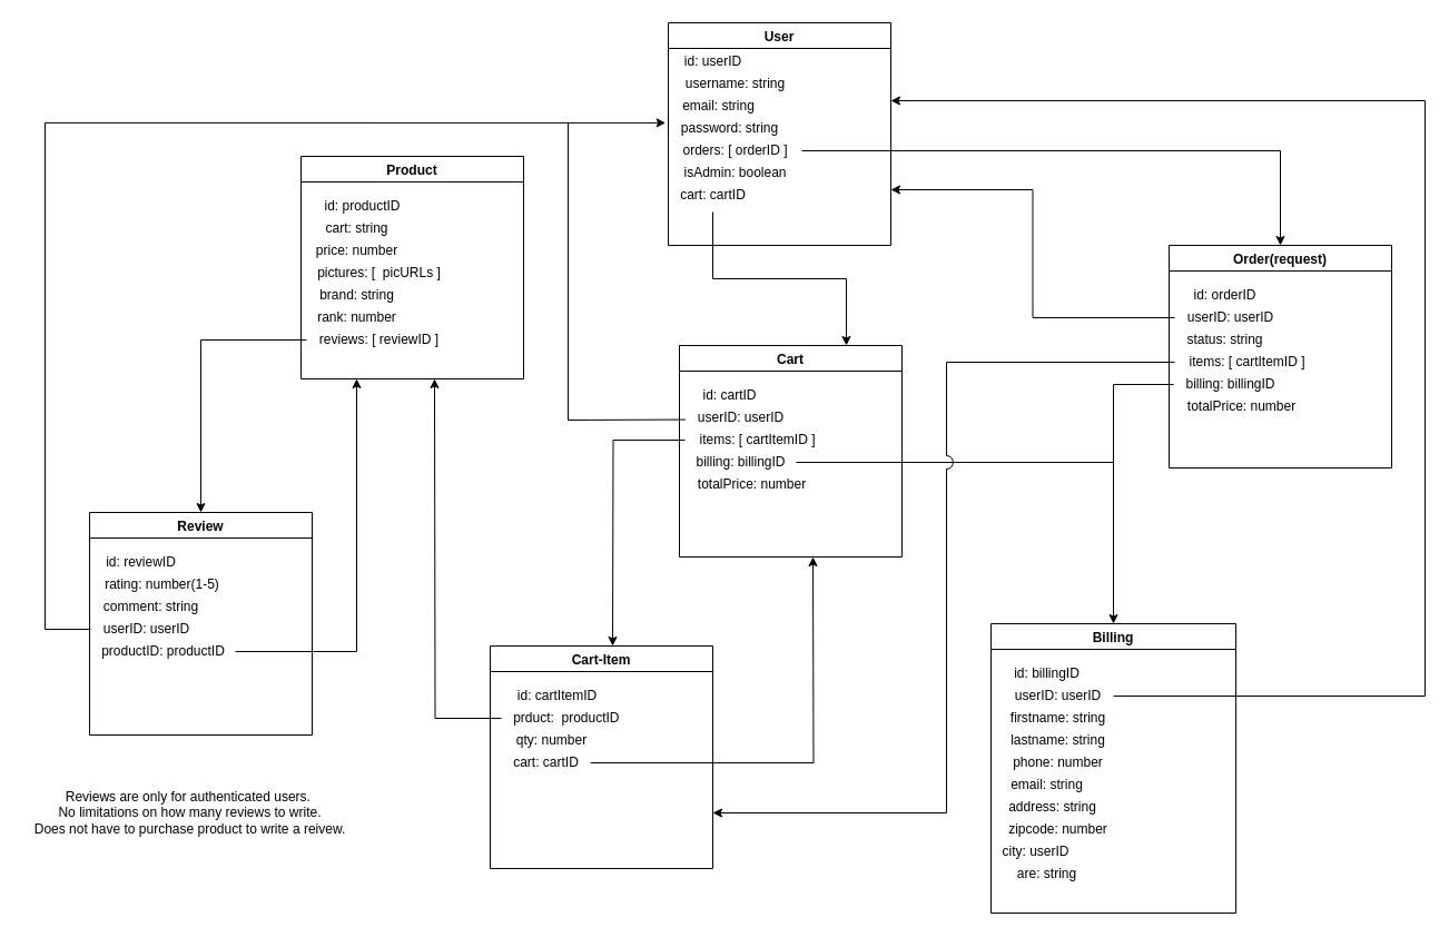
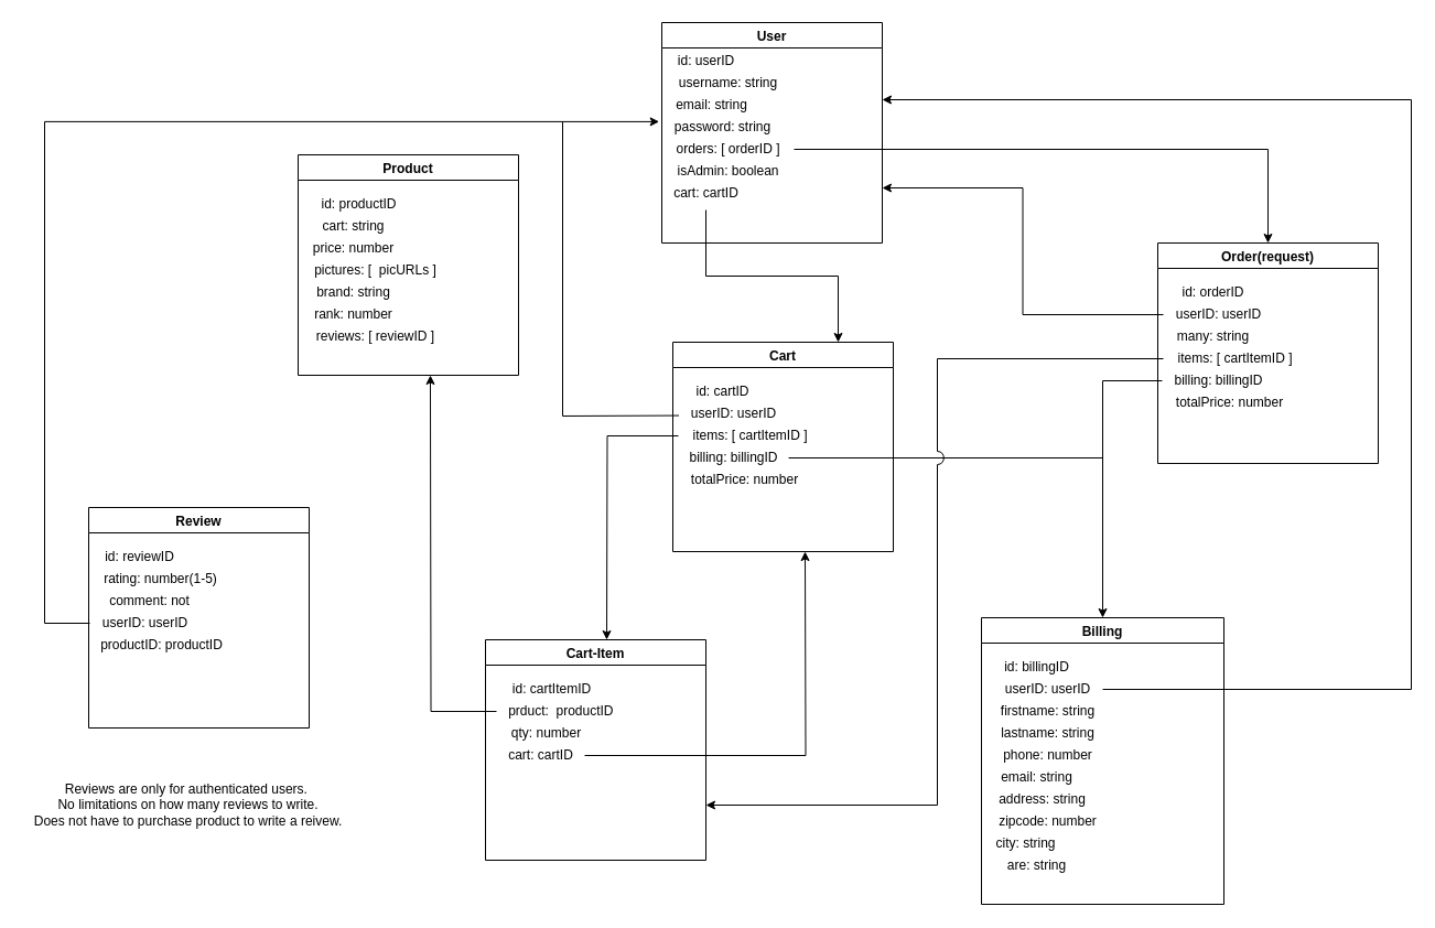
- <mxCell id="29" value="status: string" style="text;html=1;align=center;verticalAlign=middle;resizable=0;points=[];autosize=1;strokeColor=none;fillColor=none;" parent="23" vertex="1"><mxGeometry x="5" y="70" width="90" height="30" as="geometry" /></mxCell>
+ <mxCell id="29" value="many: string" style="text;html=1;align=center;verticalAlign=middle;resizable=0;points=[];autosize=1;strokeColor=none;fillColor=none;" parent="23" vertex="1"><mxGeometry x="5" y="70" width="90" height="30" as="geometry" /></mxCell>
- <mxCell id="63" style="edgeStyle=orthogonalEdgeStyle;rounded=0;orthogonalLoop=1;jettySize=auto;html=1;entryX=0.5;entryY=0;entryDx=0;entryDy=0;" parent="1" source="16" target="30" edge="1"><mxGeometry relative="1" as="geometry"><mxPoint x="190" y="450" as="targetPoint" /><Array as="points"><mxPoint x="180" y="305" /></Array></mxGeometry></mxCell>
- <mxCell id="57" style="edgeStyle=orthogonalEdgeStyle;rounded=0;orthogonalLoop=1;jettySize=auto;html=1;entryX=0.25;entryY=1;entryDx=0;entryDy=0;" parent="1" source="35" target="10" edge="1"><mxGeometry relative="1" as="geometry" /></mxCell>
- <mxCell id="32" value="comment: string" style="text;html=1;align=center;verticalAlign=middle;resizable=0;points=[];autosize=1;strokeColor=none;fillColor=none;" parent="30" vertex="1"><mxGeometry y="70" width="110" height="30" as="geometry" /></mxCell>
+ <mxCell id="32" value="comment: not" style="text;html=1;align=center;verticalAlign=middle;resizable=0;points=[];autosize=1;strokeColor=none;fillColor=none;" parent="30" vertex="1"><mxGeometry y="70" width="110" height="30" as="geometry" /></mxCell>
- <mxCell id="52" value="city: userID" style="text;html=1;align=center;verticalAlign=middle;resizable=0;points=[];autosize=1;strokeColor=none;fillColor=none;" parent="43" vertex="1"><mxGeometry y="190" width="80" height="30" as="geometry" /></mxCell>
+ <mxCell id="52" value="city: string" style="text;html=1;align=center;verticalAlign=middle;resizable=0;points=[];autosize=1;strokeColor=none;fillColor=none;" parent="43" vertex="1"><mxGeometry y="190" width="80" height="30" as="geometry" /></mxCell>
